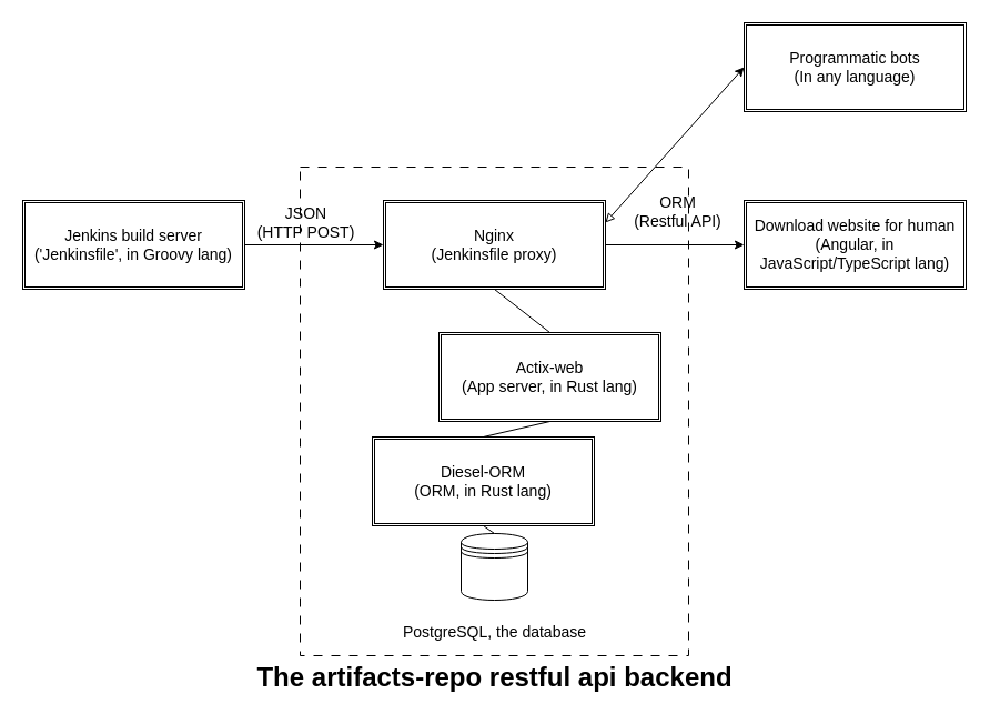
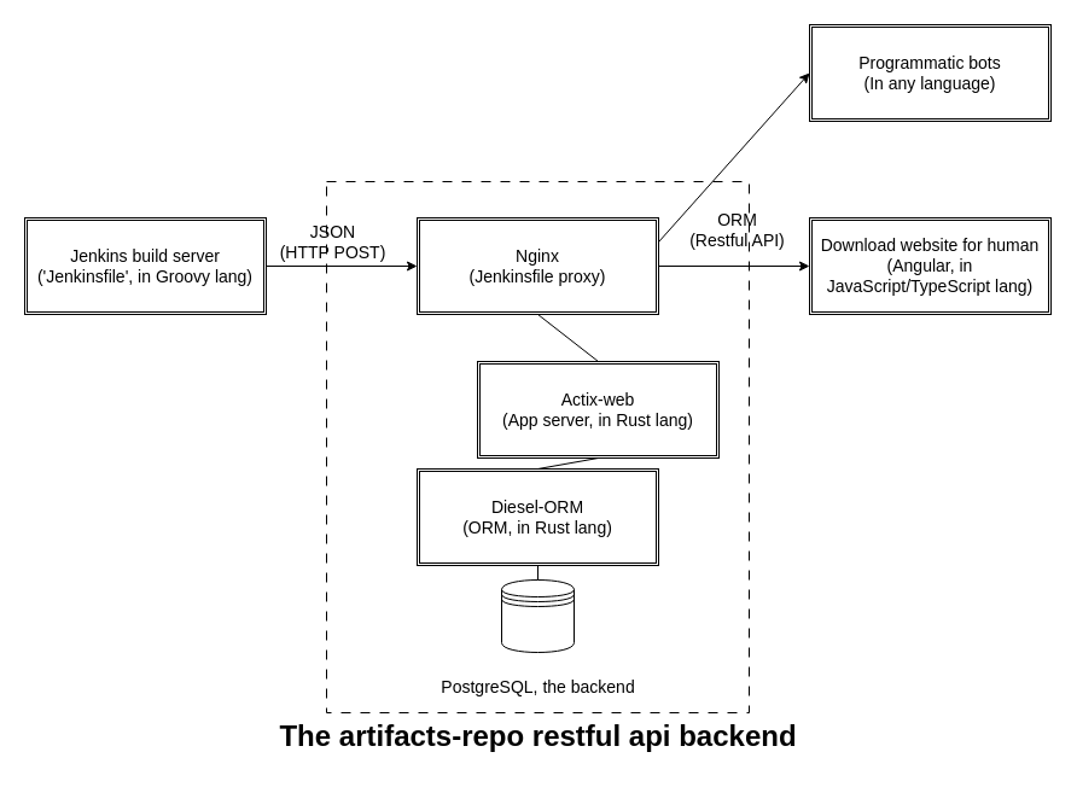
- <mxCell id="18" style="edgeStyle=none;rounded=0;orthogonalLoop=1;jettySize=auto;html=1;exitX=0;exitY=0.5;exitDx=0;exitDy=0;entryX=1;entryY=0.25;entryDx=0;entryDy=0;endArrow=block;endFill=0;startArrow=classic;startFill=1;" parent="1" source="17" target="4" edge="1"><mxGeometry relative="1" as="geometry"><mxPoint x="680" y="230" as="sourcePoint" /><mxPoint x="555" y="230" as="targetPoint" /></mxGeometry></mxCell>
+ <mxCell id="18" style="edgeStyle=none;rounded=0;orthogonalLoop=1;jettySize=auto;html=1;exitX=0;exitY=0.5;exitDx=0;exitDy=0;entryX=1;entryY=0.25;entryDx=0;entryDy=0;endArrow=none;endFill=0;startArrow=classic;startFill=1;" parent="1" source="17" target="4" edge="1"><mxGeometry relative="1" as="geometry"><mxPoint x="680" y="230" as="sourcePoint" /><mxPoint x="555" y="230" as="targetPoint" /></mxGeometry></mxCell>
- <mxCell id="6" value="&lt;font style=&quot;font-size: 14px;&quot;&gt;Diesel-ORM&lt;br&gt;(ORM, in Rust lang)&lt;/font&gt;" style="shape=ext;double=1;rounded=0;whiteSpace=wrap;html=1;" parent="1" vertex="1"><mxGeometry x="335" y="393" width="200" height="80" as="geometry" /></mxCell>
+ <mxCell id="6" value="&lt;font style=&quot;font-size: 14px;&quot;&gt;Diesel-ORM&lt;br&gt;(ORM, in Rust lang)&lt;/font&gt;" style="shape=ext;double=1;rounded=0;whiteSpace=wrap;html=1;" parent="1" vertex="1"><mxGeometry x="345" y="388" width="200" height="80" as="geometry" /></mxCell>
- <mxCell id="9" value="&lt;font style=&quot;font-size: 14px;&quot;&gt;PostgreSQL, the database&lt;/font&gt;" style="text;html=1;align=center;verticalAlign=middle;resizable=0;points=[];autosize=1;strokeColor=none;fillColor=none;" parent="7" vertex="1"><mxGeometry x="-15" y="74" width="190" height="30" as="geometry" /></mxCell>
+ <mxCell id="9" value="&lt;font style=&quot;font-size: 14px;&quot;&gt;PostgreSQL, the backend&lt;/font&gt;" style="text;html=1;align=center;verticalAlign=middle;resizable=0;points=[];autosize=1;strokeColor=none;fillColor=none;" parent="7" vertex="1"><mxGeometry x="-15" y="74" width="190" height="30" as="geometry" /></mxCell>
